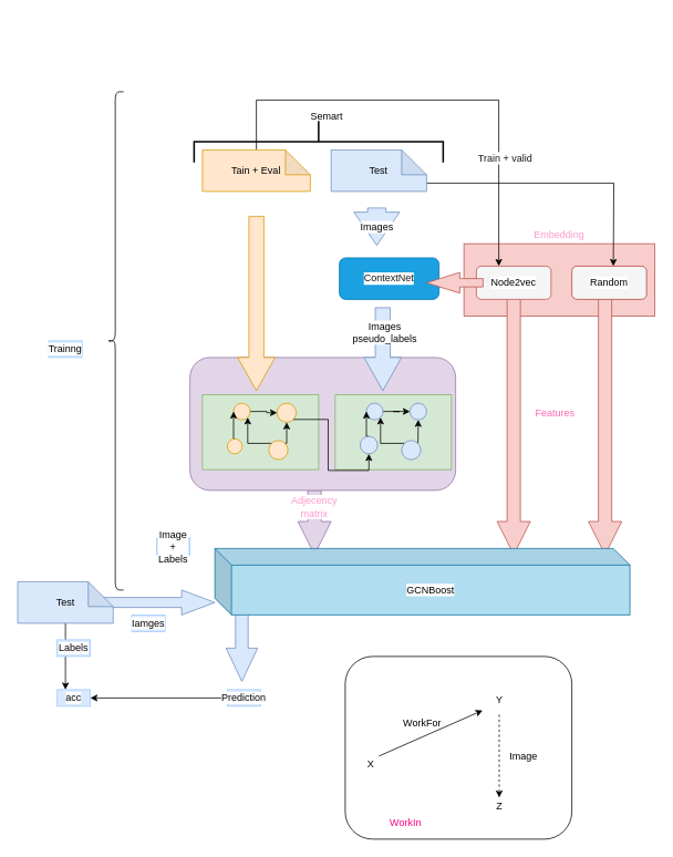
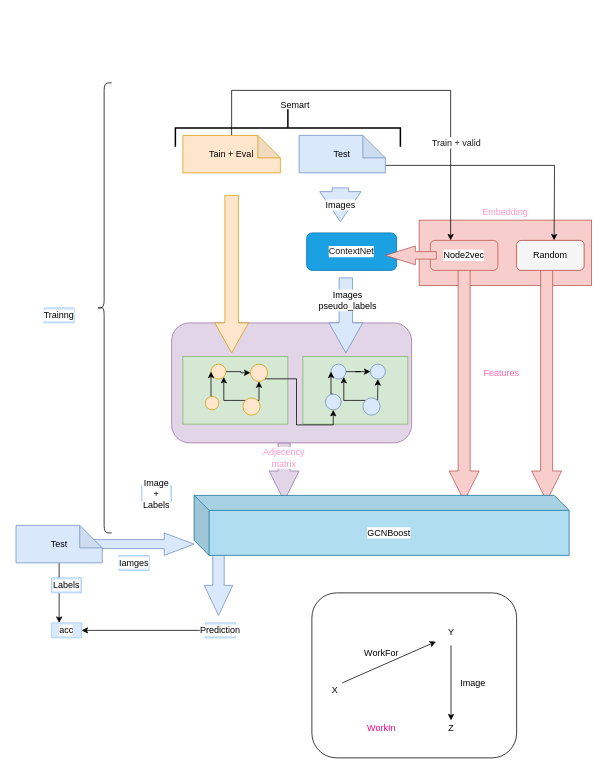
- <mxCell id="39" value="&lt;span style=&quot;background-color: rgb(255 , 255 , 255)&quot;&gt;Node2vec&lt;/span&gt;" style="rounded=1;whiteSpace=wrap;html=1;labelBackgroundColor=#ffffff;sketch=0;strokeColor=#b85450;fillColor=#f5f5f5;" parent="1" vertex="1"><mxGeometry x="573" y="320" width="90" height="40" as="geometry" /></mxCell>
+ <mxCell id="39" value="&lt;span style=&quot;background-color: rgb(255 , 255 , 255)&quot;&gt;Node2vec&lt;/span&gt;" style="rounded=1;whiteSpace=wrap;html=1;labelBackgroundColor=#ffffff;sketch=0;strokeColor=#b85450;fillColor=#f8cecc;" parent="1" vertex="1"><mxGeometry x="573" y="320" width="90" height="40" as="geometry" /></mxCell>
- <mxCell id="62" style="edgeStyle=orthogonalEdgeStyle;rounded=0;orthogonalLoop=1;jettySize=auto;html=1;exitX=0.5;exitY=1;exitDx=0;exitDy=0;entryX=0.5;entryY=0;entryDx=0;entryDy=0;dashed=1;" edge="1" parent="1" source="63" target="64"><mxGeometry relative="1" as="geometry" /></mxCell>
+ <mxCell id="62" style="edgeStyle=orthogonalEdgeStyle;rounded=0;orthogonalLoop=1;jettySize=auto;html=1;exitX=0.5;exitY=1;exitDx=0;exitDy=0;entryX=0.5;entryY=0;entryDx=0;entryDy=0;" edge="1" parent="1" source="63" target="64"><mxGeometry relative="1" as="geometry" /></mxCell>
- <mxCell id="65" value="&lt;font color=&quot;#FF0080&quot;&gt;WorkIn&lt;/font&gt;" style="text;html=1;strokeColor=none;fillColor=none;align=center;verticalAlign=middle;whiteSpace=wrap;rounded=0;" vertex="1" parent="1"><mxGeometry x="468" y="980" width="40" height="20" as="geometry" /></mxCell>
+ <mxCell id="65" value="&lt;font color=&quot;#FF0080&quot;&gt;WorkIn&lt;/font&gt;" style="text;html=1;strokeColor=none;fillColor=none;align=center;verticalAlign=middle;whiteSpace=wrap;rounded=0;" vertex="1" parent="1"><mxGeometry x="488" y="960" width="40" height="20" as="geometry" /></mxCell>
